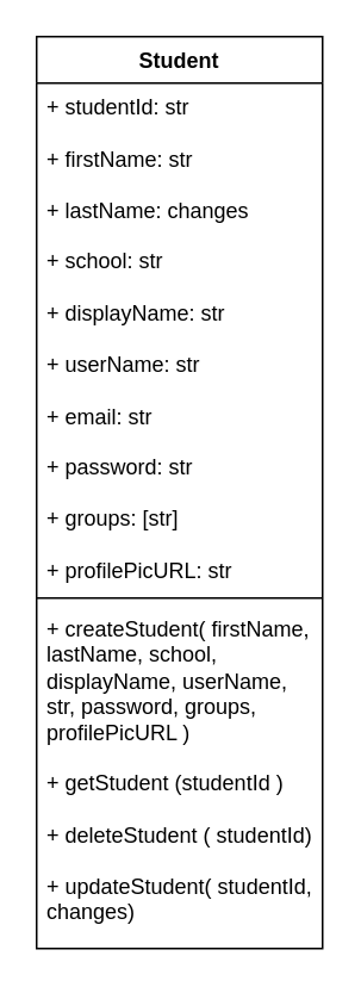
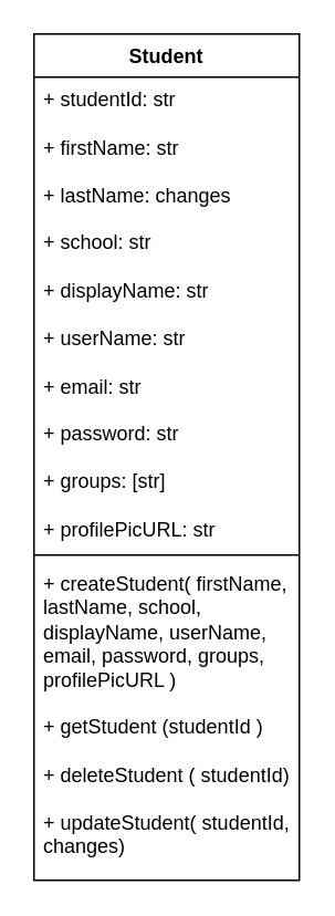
- <mxCell id="5" value="+ createStudent( firstName, lastName, school, displayName, userName, str, password, groups, profilePicURL )&lt;div&gt;&lt;br&gt;&lt;/div&gt;&lt;div&gt;+ getStudent (studentId )&lt;/div&gt;&lt;div&gt;&lt;br&gt;&lt;/div&gt;&lt;div&gt;+ deleteStudent ( studentId)&lt;/div&gt;&lt;div&gt;&lt;br&gt;&lt;/div&gt;&lt;div&gt;+ updateStudent( studentId, changes)&lt;/div&gt;&lt;div&gt;&lt;br&gt;&lt;/div&gt;&lt;div&gt;&lt;br&gt;&lt;/div&gt;" style="text;strokeColor=none;fillColor=none;align=left;verticalAlign=top;spacingLeft=4;spacingRight=4;overflow=hidden;rotatable=0;points=[[0,0.5],[1,0.5]];portConstraint=eastwest;whiteSpace=wrap;html=1;" vertex="1" parent="2"><mxGeometry y="318" width="160" height="192" as="geometry" /></mxCell>
+ <mxCell id="5" value="+ createStudent( firstName, lastName, school, displayName, userName, email, password, groups, profilePicURL )&lt;div&gt;&lt;br&gt;&lt;/div&gt;&lt;div&gt;+ getStudent (studentId )&lt;/div&gt;&lt;div&gt;&lt;br&gt;&lt;/div&gt;&lt;div&gt;+ deleteStudent ( studentId)&lt;/div&gt;&lt;div&gt;&lt;br&gt;&lt;/div&gt;&lt;div&gt;+ updateStudent( studentId, changes)&lt;/div&gt;&lt;div&gt;&lt;br&gt;&lt;/div&gt;&lt;div&gt;&lt;br&gt;&lt;/div&gt;" style="text;strokeColor=none;fillColor=none;align=left;verticalAlign=top;spacingLeft=4;spacingRight=4;overflow=hidden;rotatable=0;points=[[0,0.5],[1,0.5]];portConstraint=eastwest;whiteSpace=wrap;html=1;" vertex="1" parent="2"><mxGeometry y="318" width="160" height="192" as="geometry" /></mxCell>
